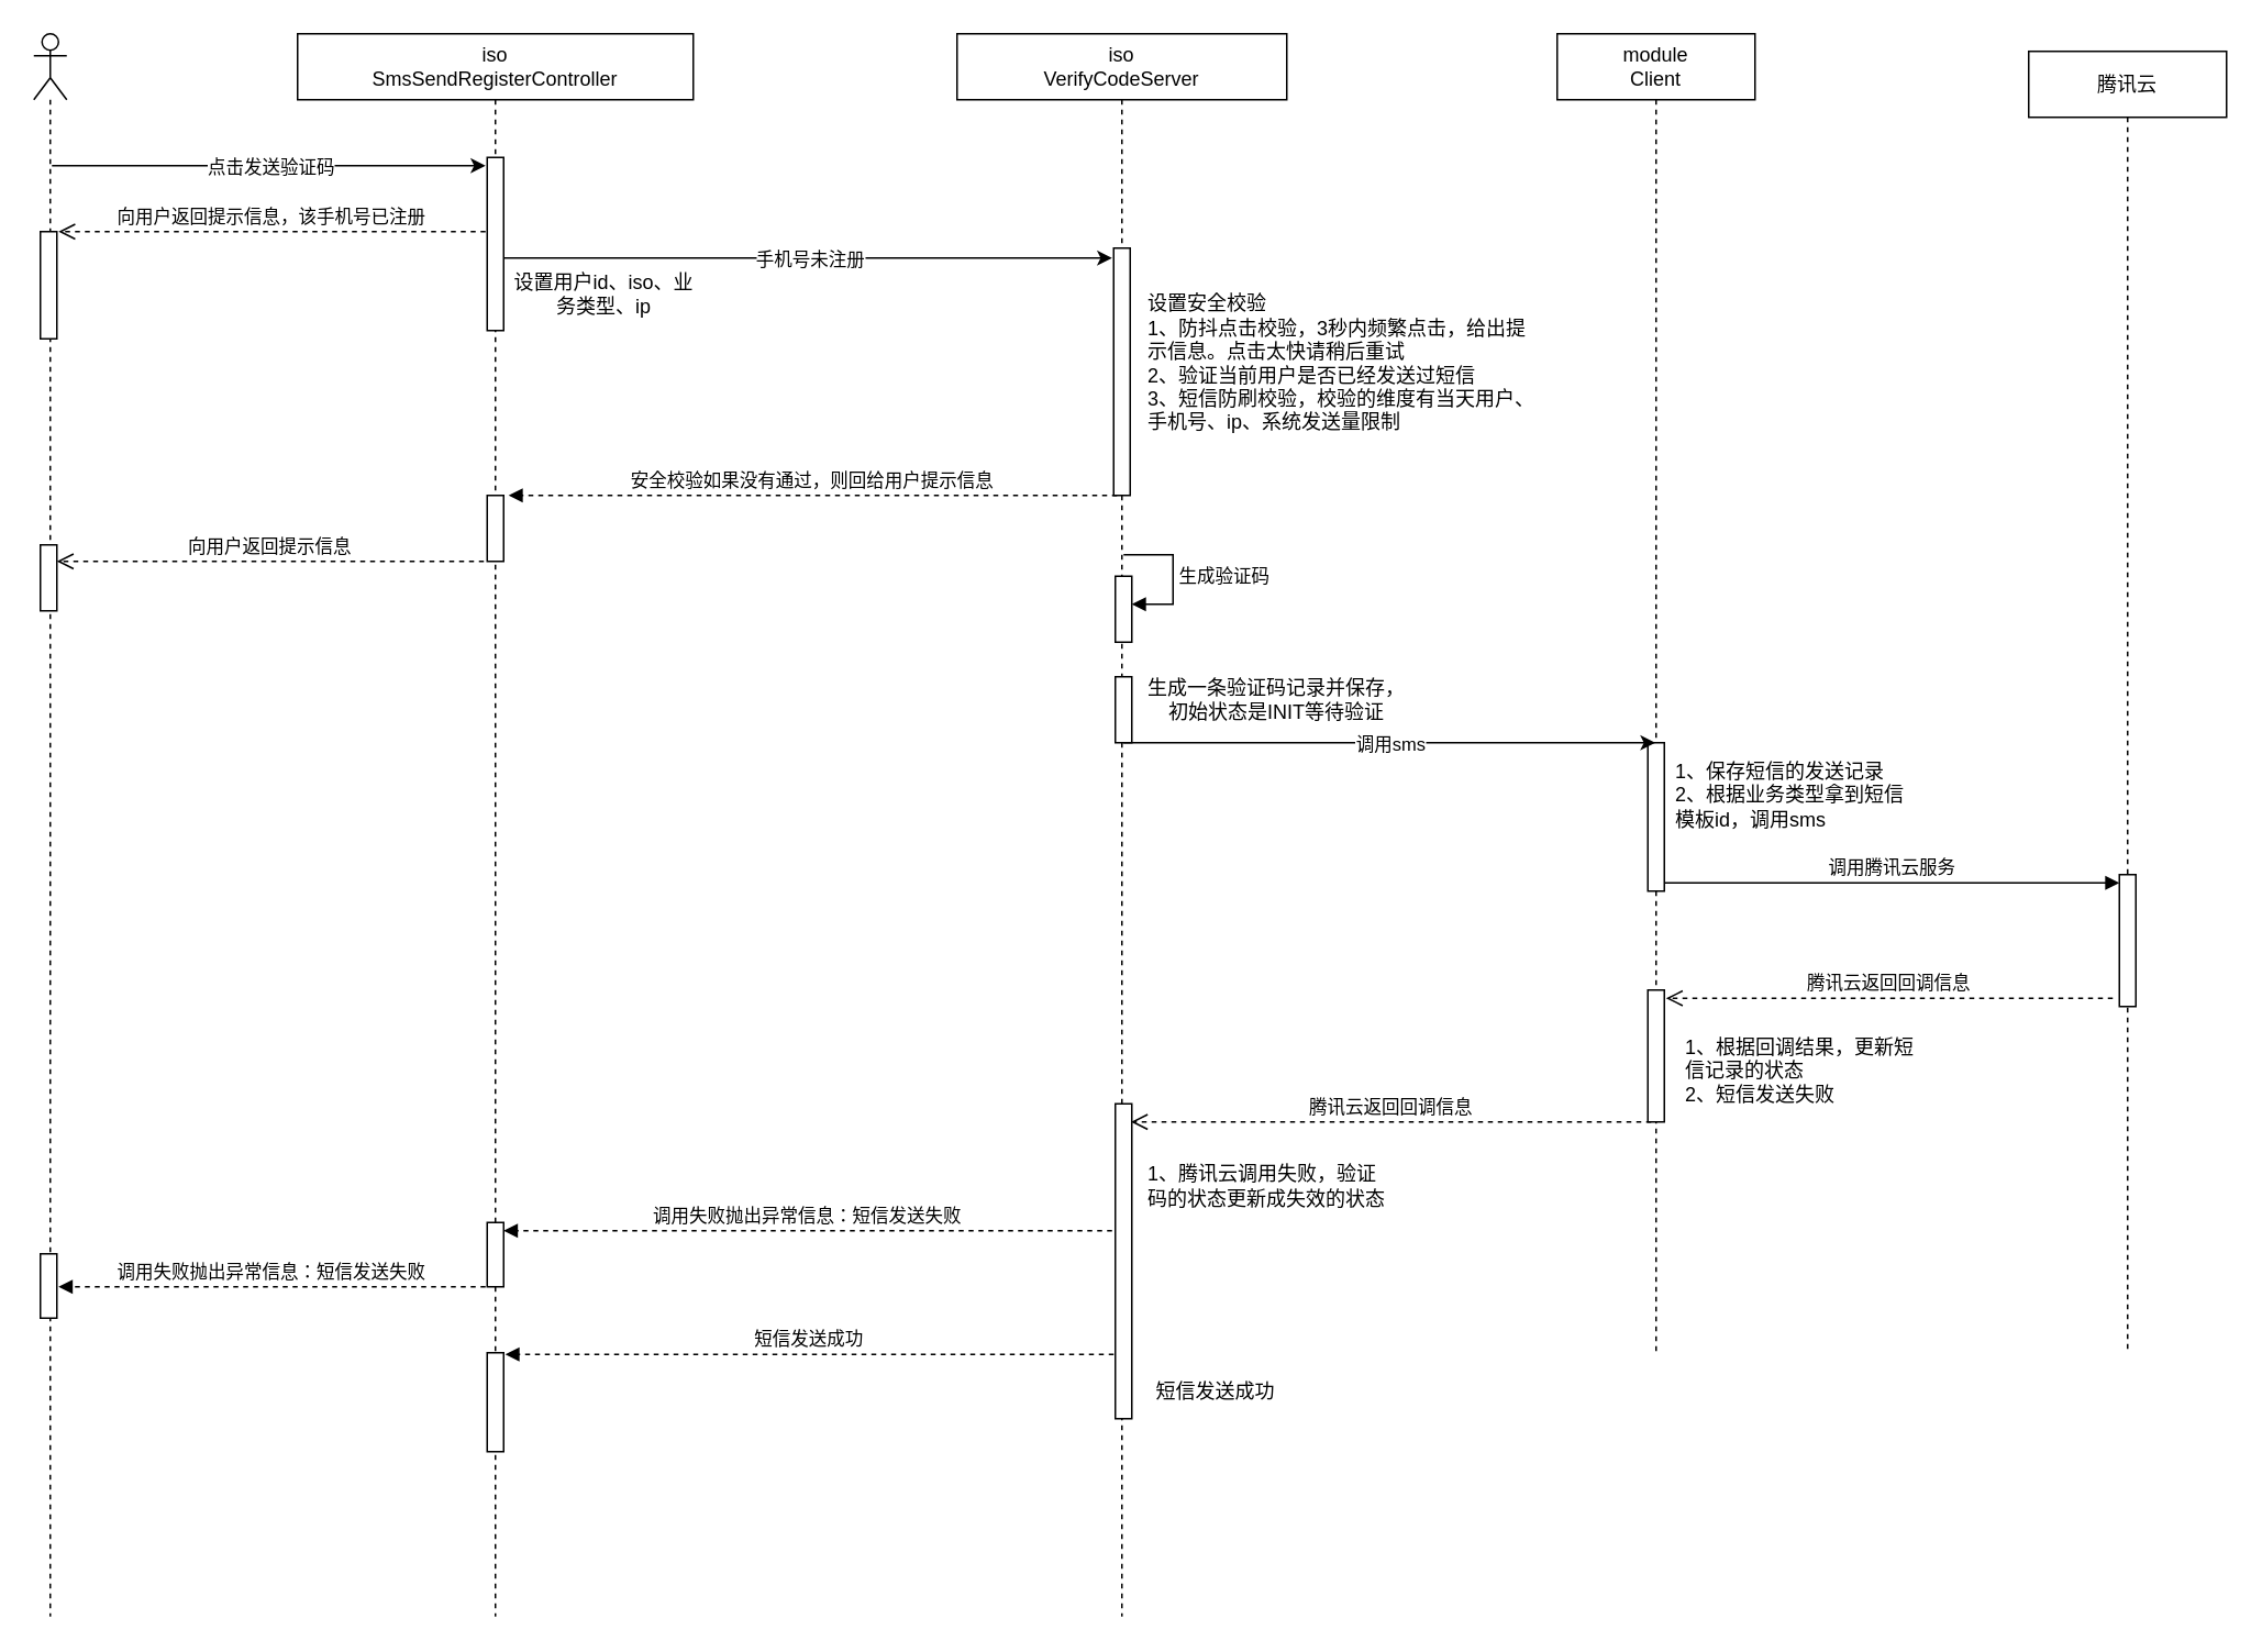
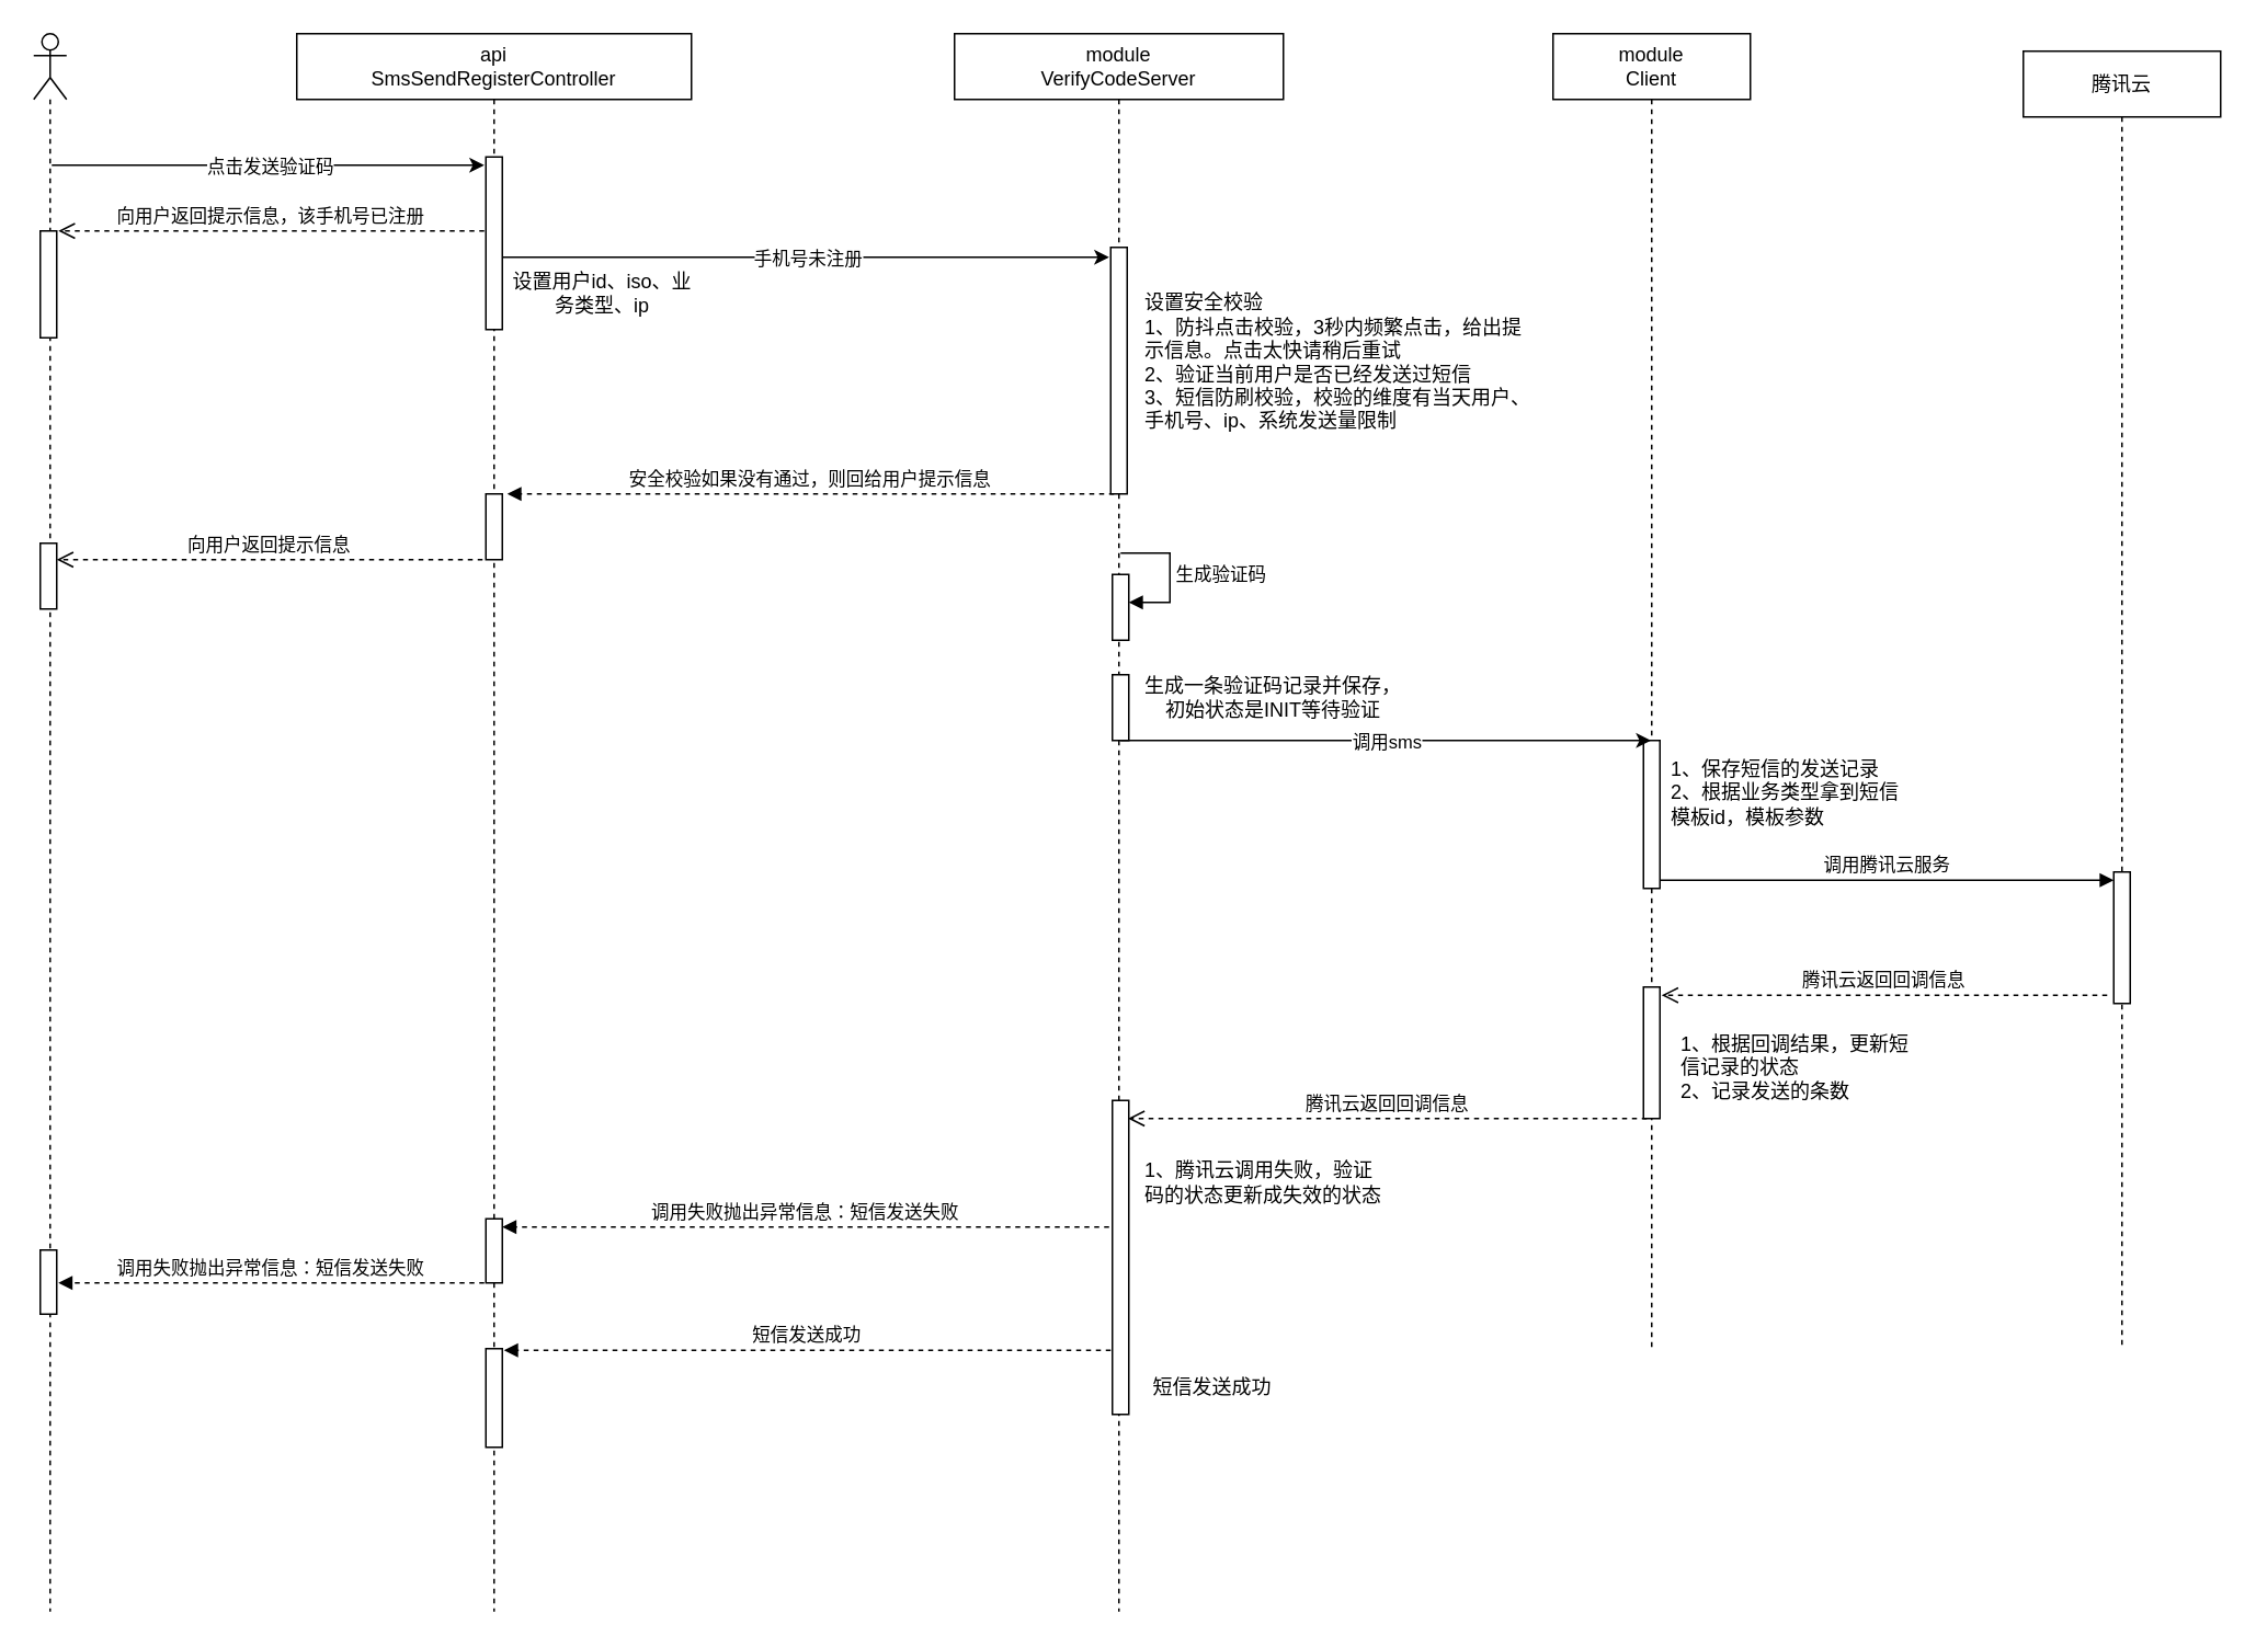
- <mxCell id="2" value="iso&lt;br&gt;SmsSendRegisterController" style="shape=umlLifeline;perimeter=lifelinePerimeter;whiteSpace=wrap;html=1;container=1;dropTarget=0;collapsible=0;recursiveResize=0;outlineConnect=0;portConstraint=eastwest;newEdgeStyle={&quot;curved&quot;:0,&quot;rounded&quot;:0};" parent="1" vertex="1"><mxGeometry x="180" y="20" width="240" height="960" as="geometry" /></mxCell>
+ <mxCell id="2" value="api&lt;br&gt;SmsSendRegisterController" style="shape=umlLifeline;perimeter=lifelinePerimeter;whiteSpace=wrap;html=1;container=1;dropTarget=0;collapsible=0;recursiveResize=0;outlineConnect=0;portConstraint=eastwest;newEdgeStyle={&quot;curved&quot;:0,&quot;rounded&quot;:0};" parent="1" vertex="1"><mxGeometry x="180" y="20" width="240" height="960" as="geometry" /></mxCell>
- <mxCell id="11" value="iso&lt;br&gt;VerifyCodeServer" style="shape=umlLifeline;perimeter=lifelinePerimeter;whiteSpace=wrap;html=1;container=1;dropTarget=0;collapsible=0;recursiveResize=0;outlineConnect=0;portConstraint=eastwest;newEdgeStyle={&quot;curved&quot;:0,&quot;rounded&quot;:0};" parent="1" vertex="1"><mxGeometry x="580" y="20" width="200" height="960" as="geometry" /></mxCell>
+ <mxCell id="11" value="module&lt;br&gt;VerifyCodeServer" style="shape=umlLifeline;perimeter=lifelinePerimeter;whiteSpace=wrap;html=1;container=1;dropTarget=0;collapsible=0;recursiveResize=0;outlineConnect=0;portConstraint=eastwest;newEdgeStyle={&quot;curved&quot;:0,&quot;rounded&quot;:0};" parent="1" vertex="1"><mxGeometry x="580" y="20" width="200" height="960" as="geometry" /></mxCell>
- <mxCell id="30" value="1、保存短信的发送记录&lt;br&gt;2、根据业务类型拿到短信模板id，调用sms" style="text;html=1;strokeColor=none;fillColor=none;align=left;verticalAlign=middle;whiteSpace=wrap;rounded=0;" vertex="1" parent="1"><mxGeometry x="1014" y="453" width="150" height="57" as="geometry" /></mxCell>
+ <mxCell id="30" value="1、保存短信的发送记录&lt;br&gt;2、根据业务类型拿到短信模板id，模板参数" style="text;html=1;strokeColor=none;fillColor=none;align=left;verticalAlign=middle;whiteSpace=wrap;rounded=0;" vertex="1" parent="1"><mxGeometry x="1014" y="453" width="150" height="57" as="geometry" /></mxCell>
- <mxCell id="33" value="1、根据回调结果，更新短信记录的状态&lt;br&gt;2、短信发送失败" style="text;html=1;strokeColor=none;fillColor=none;align=left;verticalAlign=middle;whiteSpace=wrap;rounded=0;" vertex="1" parent="1"><mxGeometry x="1020" y="620" width="150" height="57" as="geometry" /></mxCell>
+ <mxCell id="33" value="1、根据回调结果，更新短信记录的状态&lt;br&gt;2、记录发送的条数" style="text;html=1;strokeColor=none;fillColor=none;align=left;verticalAlign=middle;whiteSpace=wrap;rounded=0;" vertex="1" parent="1"><mxGeometry x="1020" y="620" width="150" height="57" as="geometry" /></mxCell>
